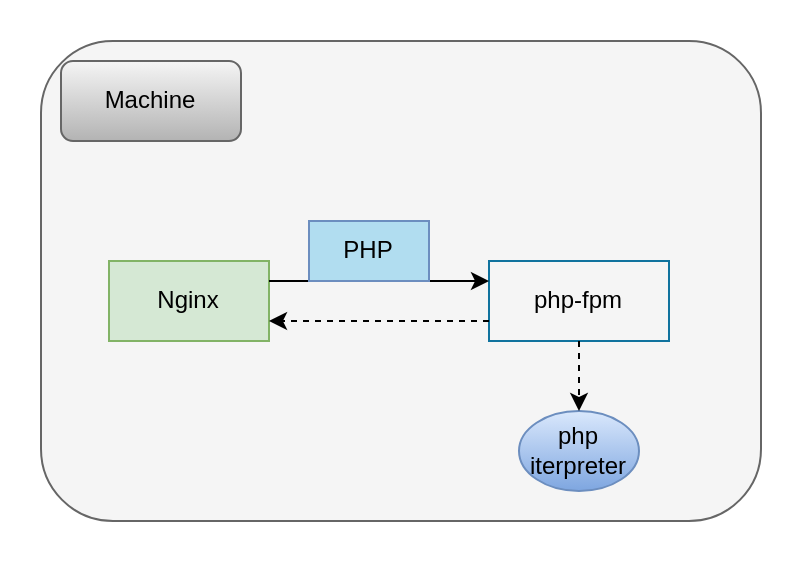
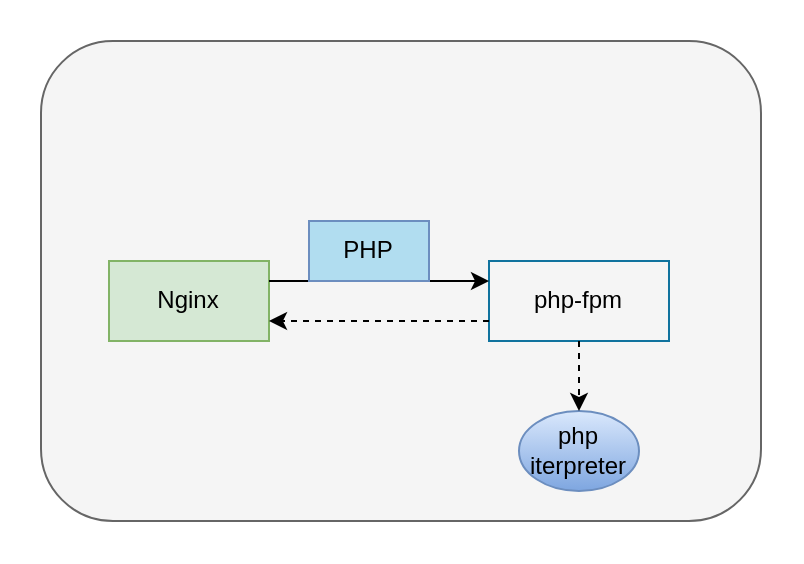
- <mxCell id="4" value="Machine" style="rounded=1;whiteSpace=wrap;html=1;fillColor=#f5f5f5;gradientColor=#b3b3b3;strokeColor=#666666;" vertex="1" parent="1"><mxGeometry x="30" y="30" width="90" height="40" as="geometry" /></mxCell>
